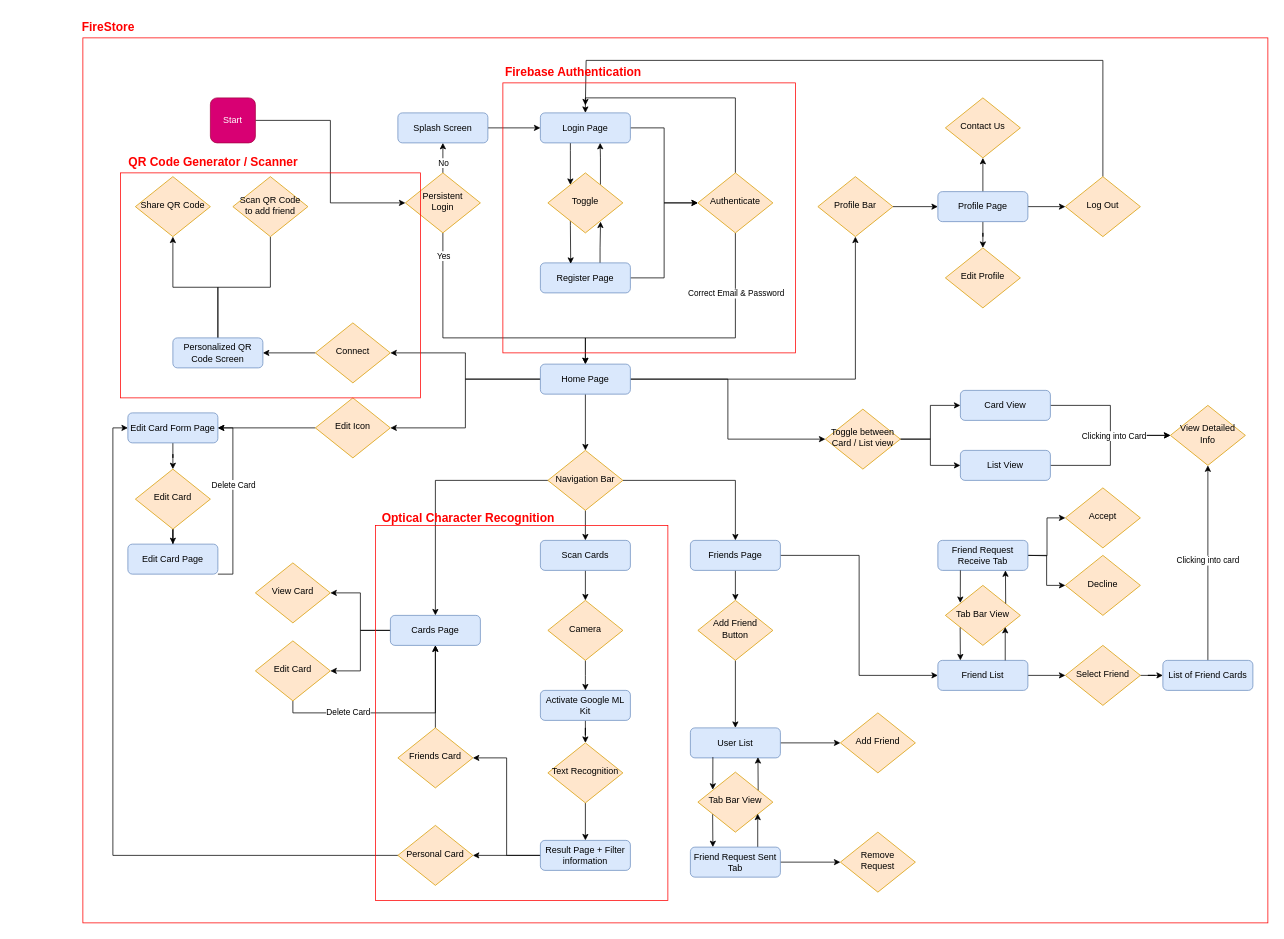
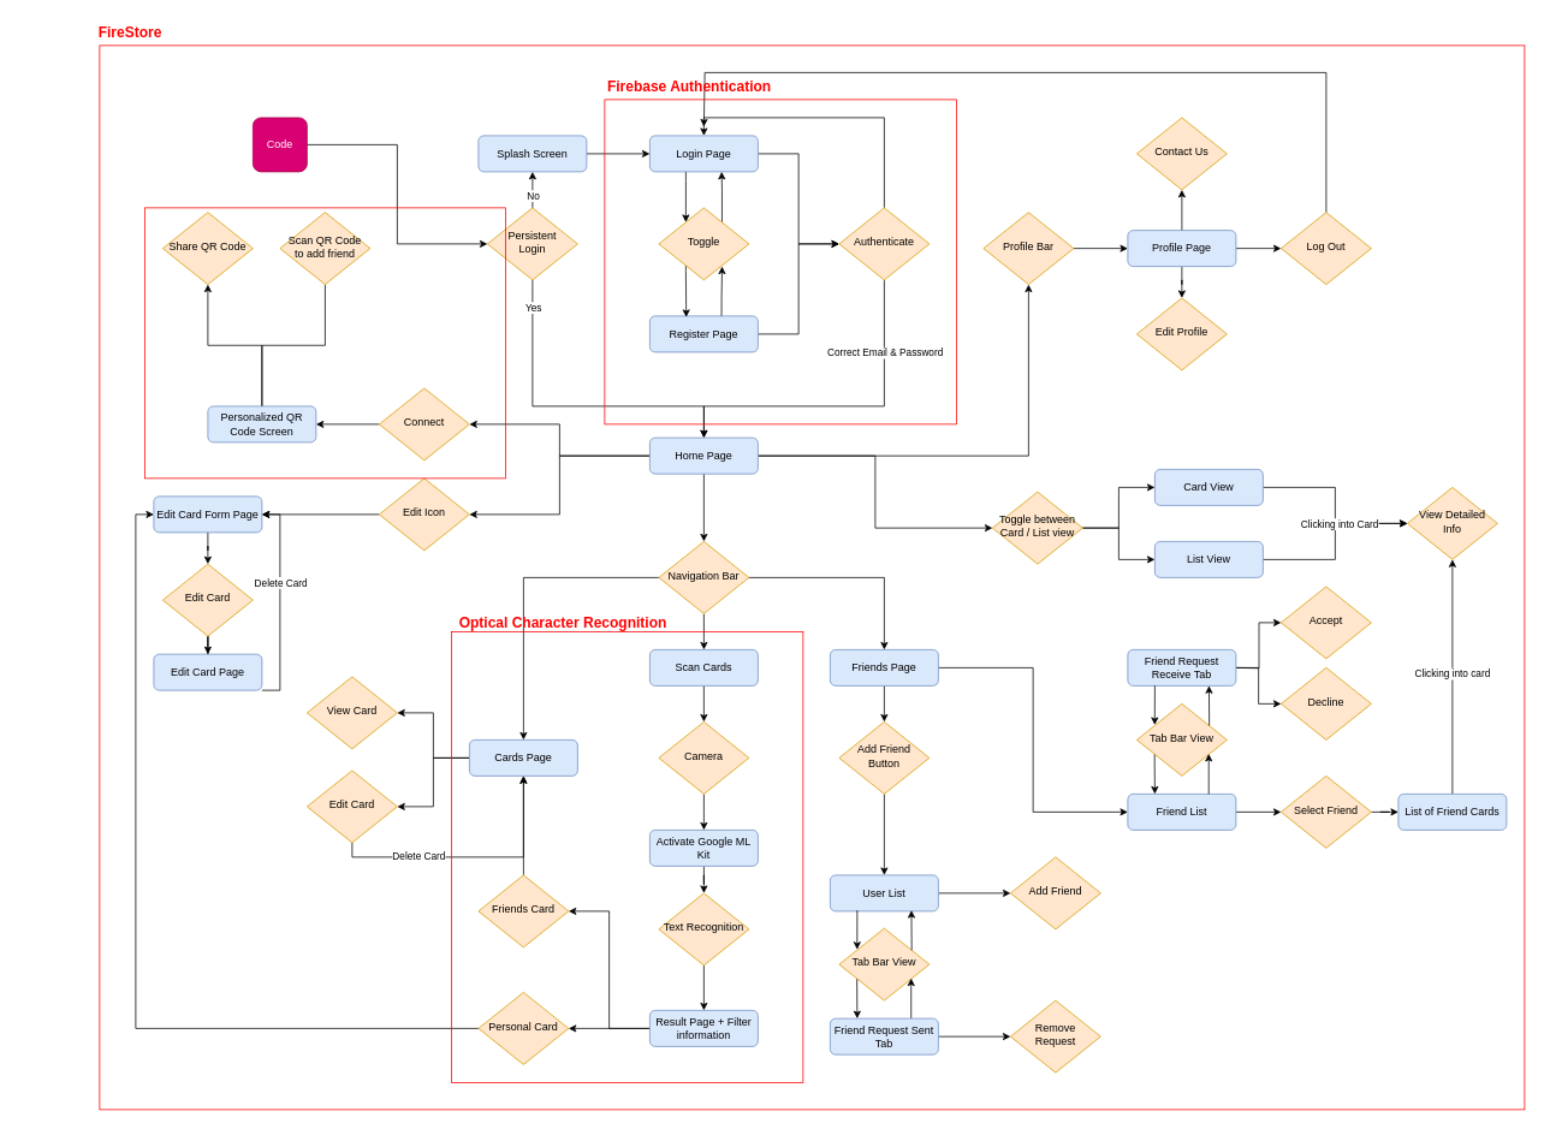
- <mxCell id="23" value="Start" style="rounded=1;whiteSpace=wrap;html=1;fillColor=#d80073;fontColor=#ffffff;strokeColor=#A50040;" parent="1" vertex="1"><mxGeometry x="280" y="130" width="60" height="60" as="geometry" /></mxCell>
+ <mxCell id="23" value="Code" style="rounded=1;whiteSpace=wrap;html=1;fillColor=#d80073;fontColor=#ffffff;strokeColor=#A50040;" parent="1" vertex="1"><mxGeometry x="280" y="130" width="60" height="60" as="geometry" /></mxCell>
- <mxCell id="127" value="&lt;font style=&quot;font-size: 16px;&quot; color=&quot;#ff0000&quot;&gt;QR Code Generator / Scanner&lt;/font&gt;" style="text;html=1;strokeColor=none;fillColor=none;align=center;verticalAlign=middle;whiteSpace=wrap;rounded=0;fontStyle=1" parent="1" vertex="1"><mxGeometry x="160" y="200" width="248" height="30" as="geometry" /></mxCell>
